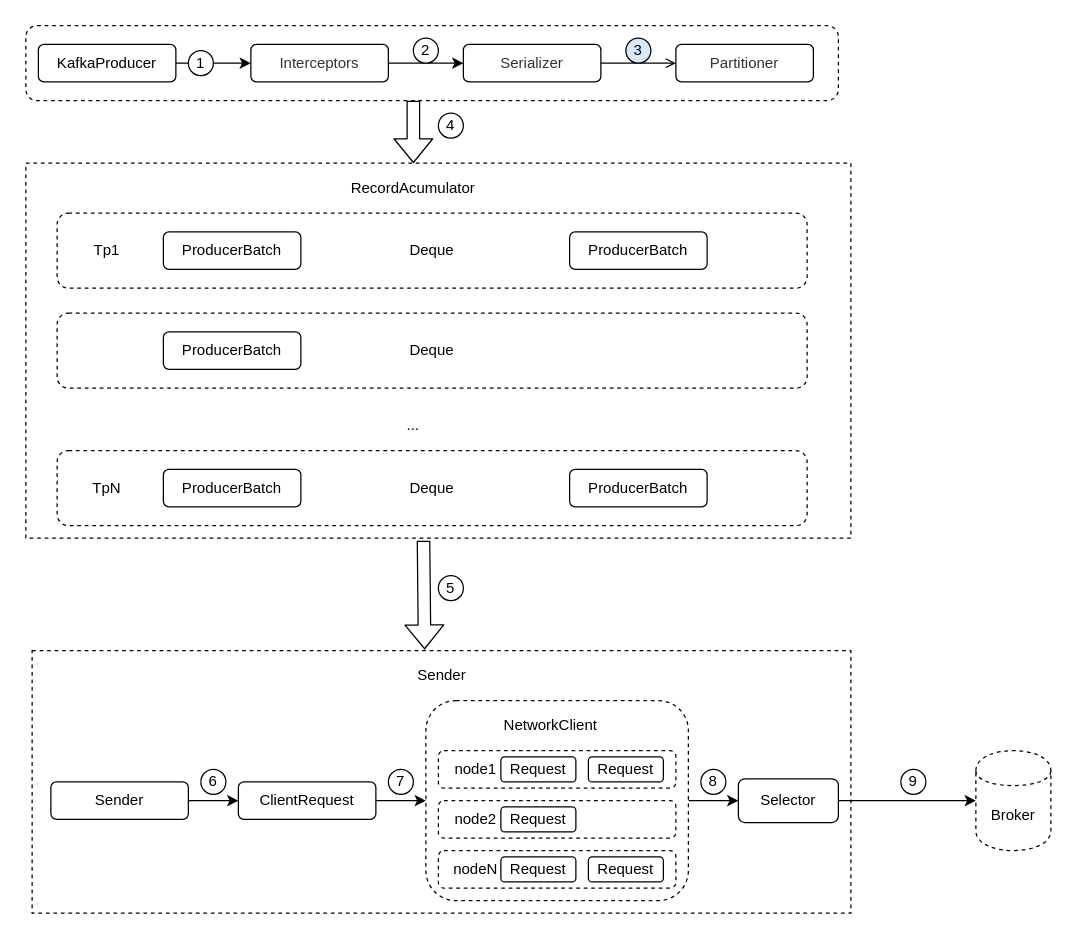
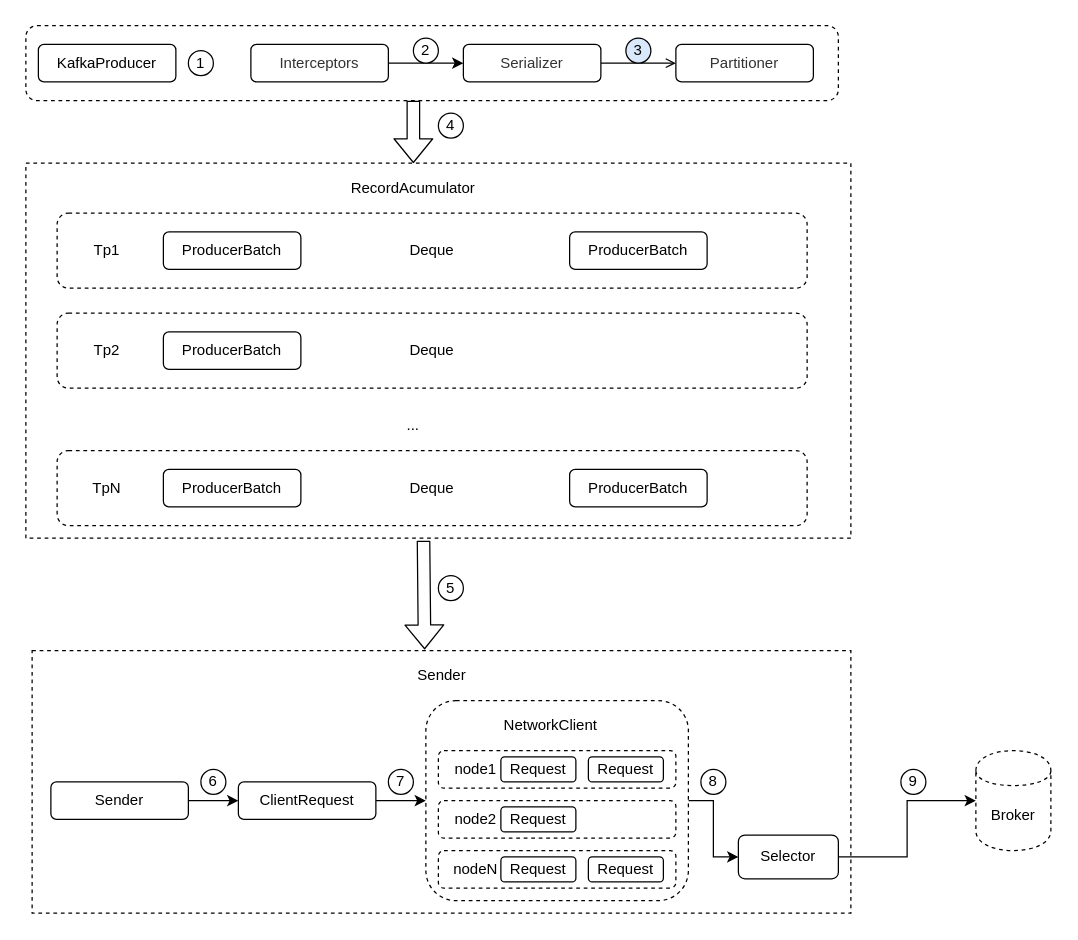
- <mxCell id="3" style="edgeStyle=orthogonalEdgeStyle;rounded=0;orthogonalLoop=1;jettySize=auto;html=1;" edge="1" parent="1" source="4" target="6"><mxGeometry relative="1" as="geometry" /></mxCell>
+ <mxCell id="19" value="Tp2" style="text;html=1;strokeColor=none;fillColor=none;align=center;verticalAlign=middle;whiteSpace=wrap;rounded=0;dashed=1;" vertex="1" parent="1"><mxGeometry x="65" y="270" width="40" height="20" as="geometry" /></mxCell>
- <mxCell id="50" value="Selector" style="rounded=1;whiteSpace=wrap;html=1;" vertex="1" parent="1"><mxGeometry x="590" y="622.5" width="80" height="35" as="geometry" /></mxCell>
+ <mxCell id="50" value="Selector" style="rounded=1;whiteSpace=wrap;html=1;" vertex="1" parent="1"><mxGeometry x="590" y="667.5" width="80" height="35" as="geometry" /></mxCell>
